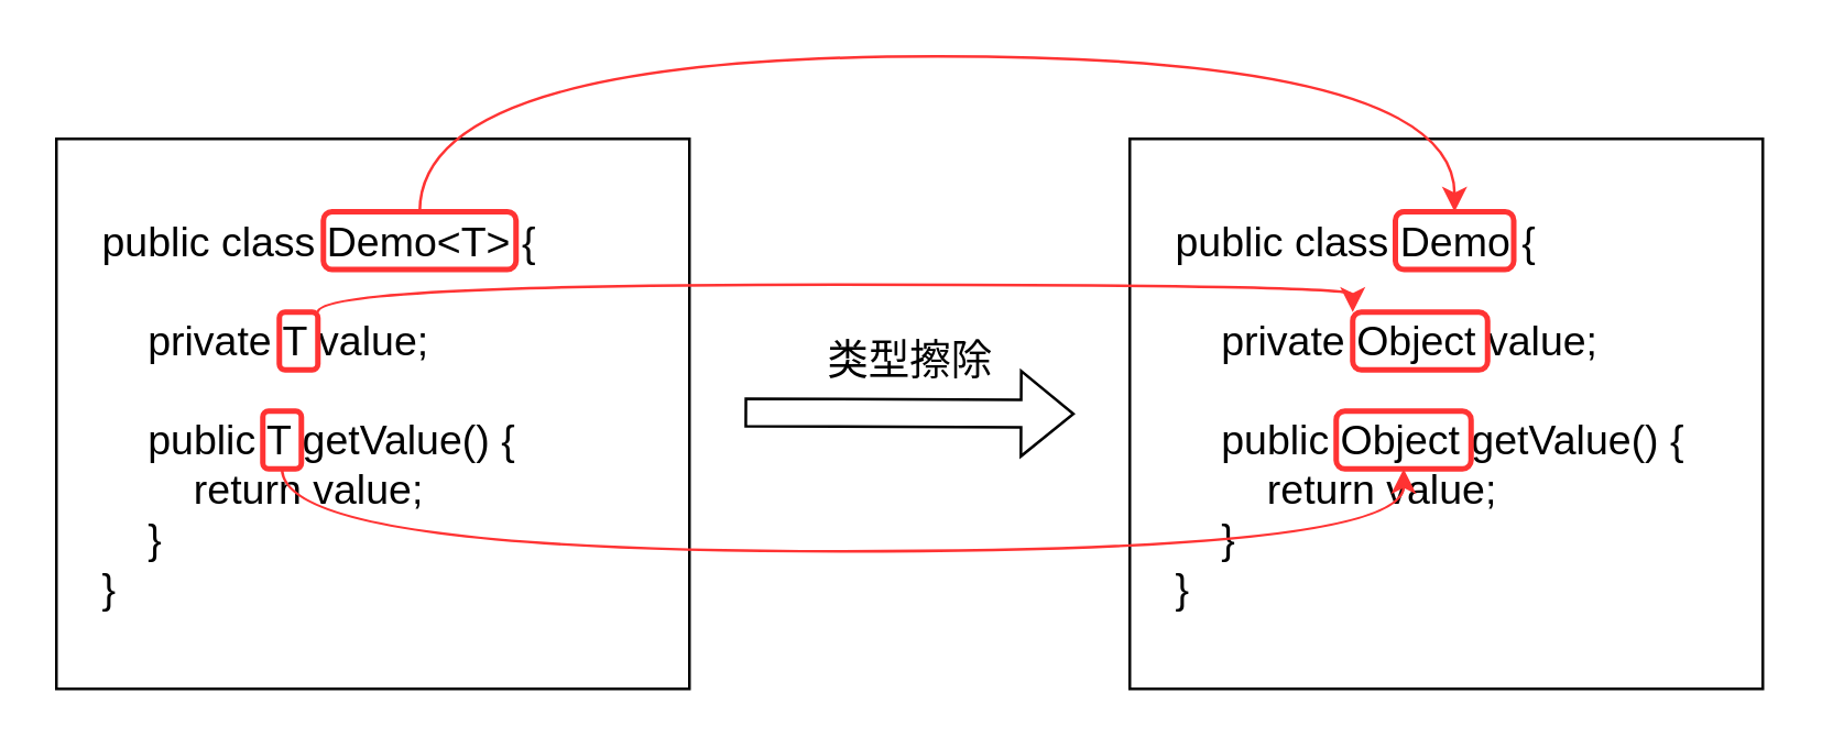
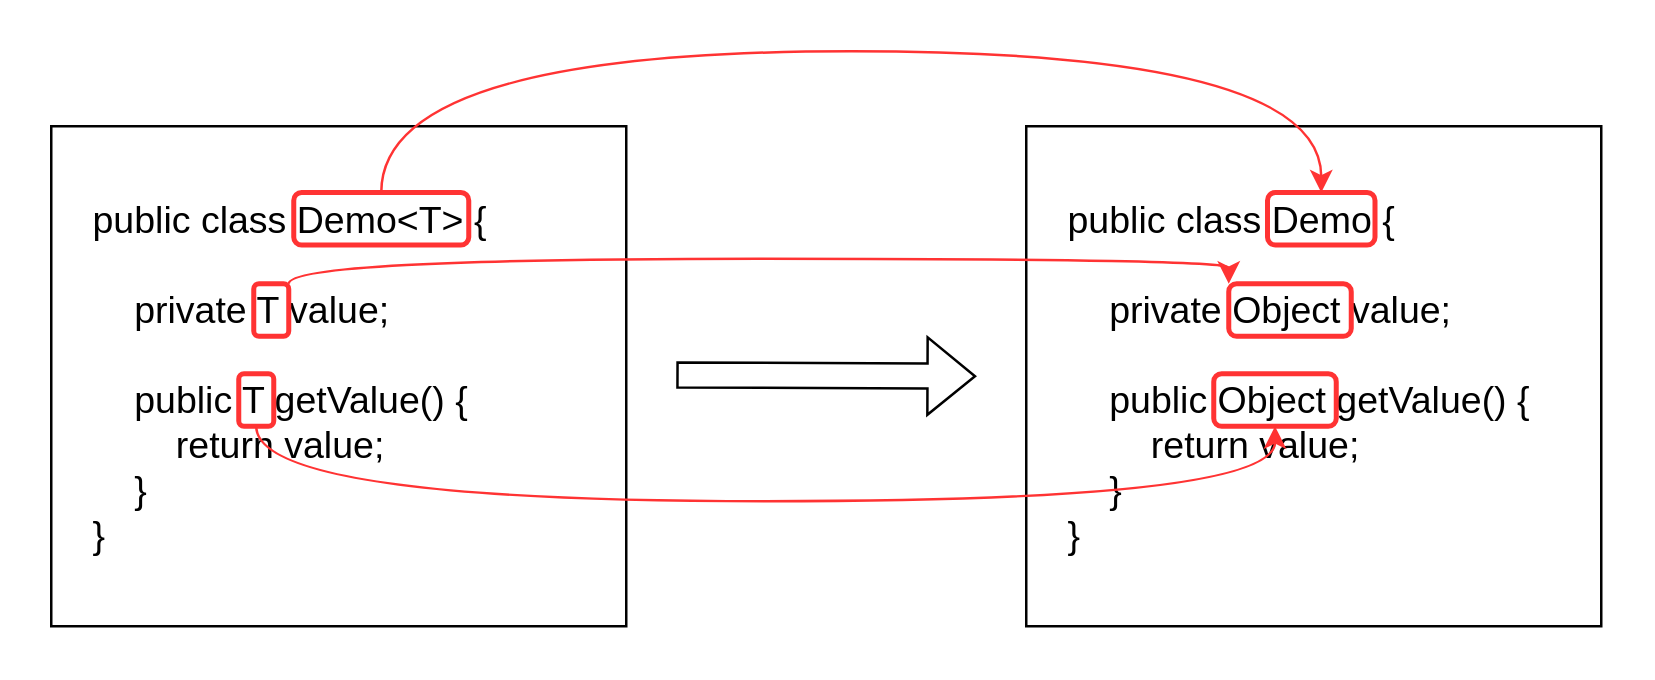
- <mxCell id="5" value="类型擦除" style="text;html=1;align=center;verticalAlign=middle;resizable=0;points=[];autosize=1;strokeColor=none;fillColor=none;fontSize=15;" vertex="1" parent="1"><mxGeometry x="290" y="120" width="80" height="20" as="geometry" /></mxCell>
